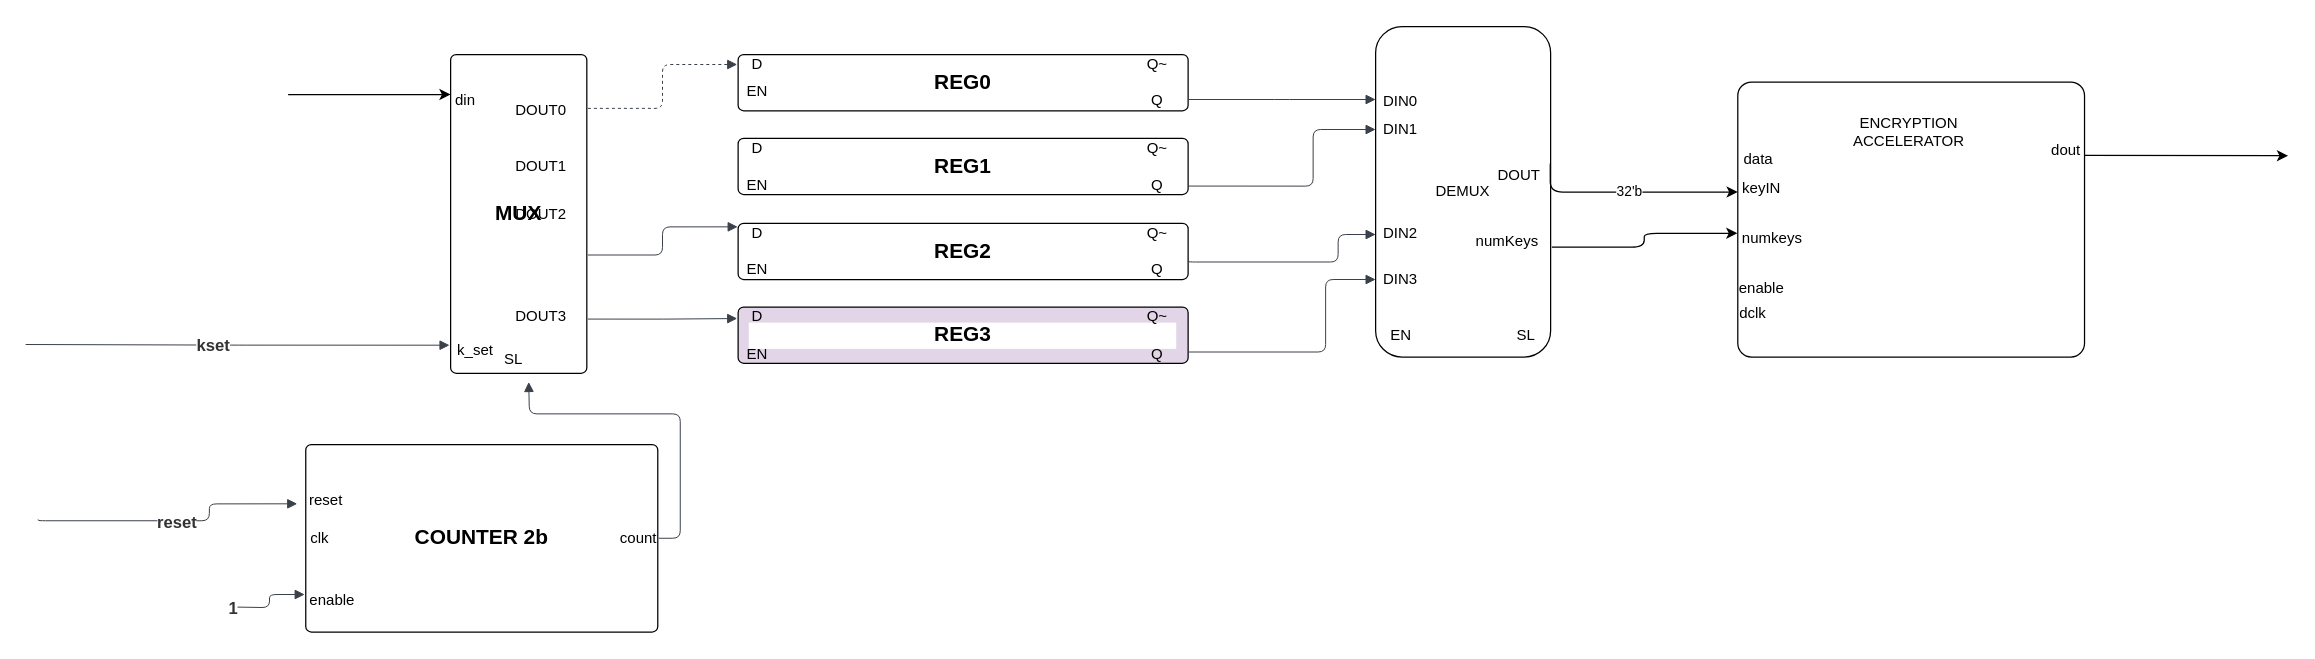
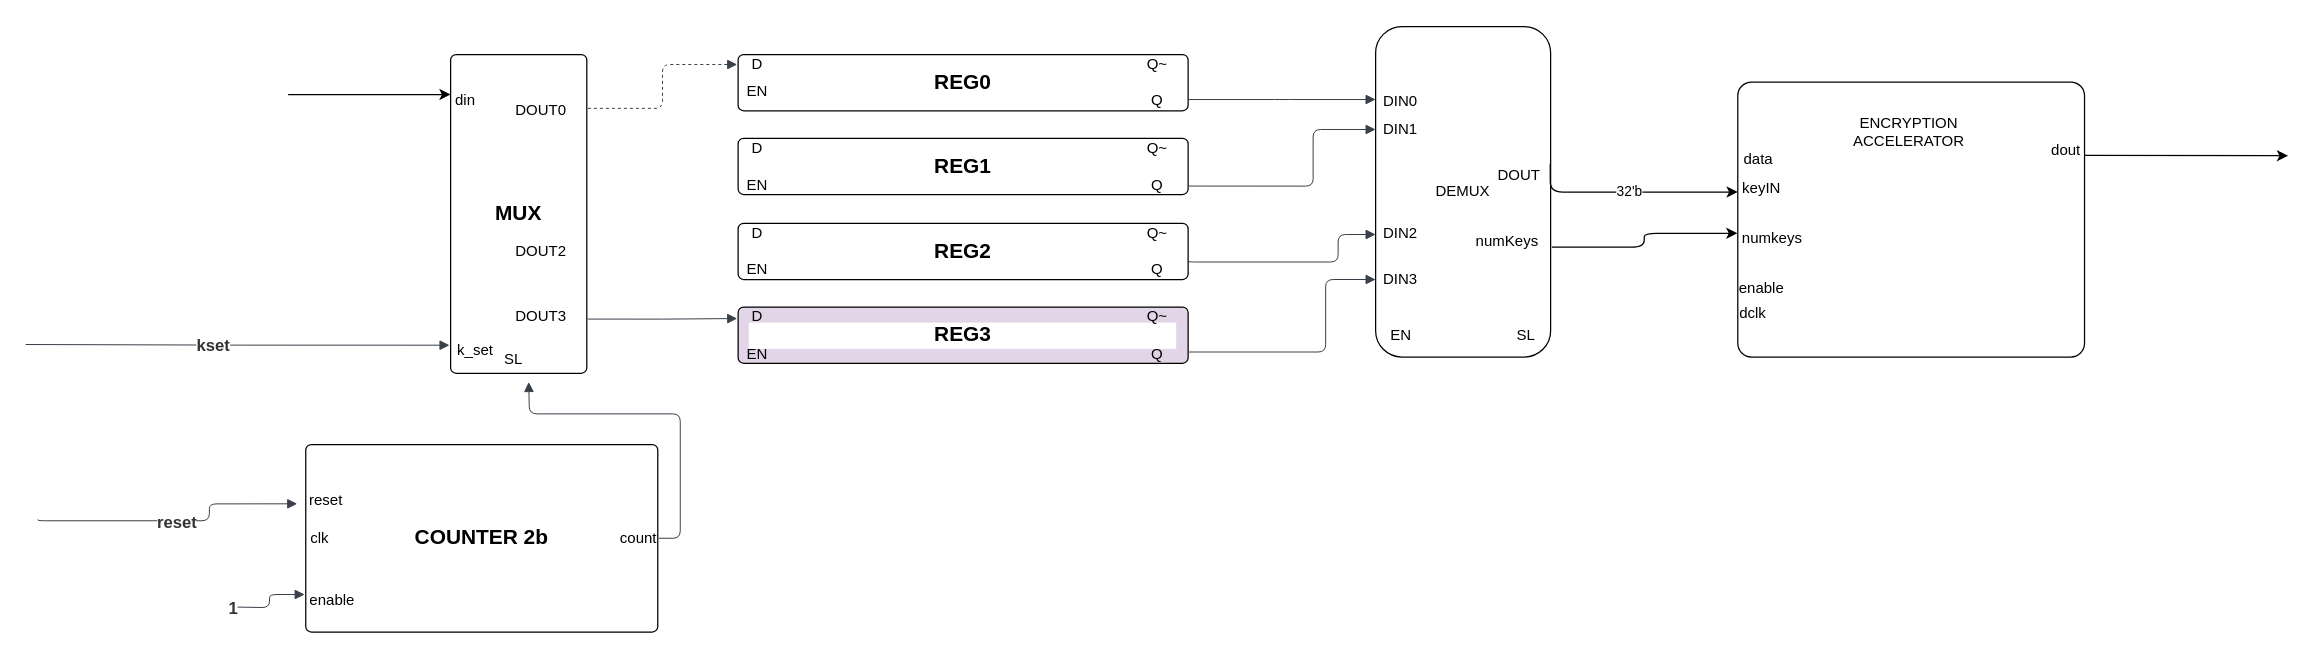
- <mxCell id="66" value="DOUT1" style="text;html=1;align=center;verticalAlign=middle;resizable=0;points=[];autosize=1;strokeColor=none;fillColor=none;" vertex="1" parent="63"><mxGeometry x="42.368" y="74.5" width="60" height="30" as="geometry" /></mxCell>
- <mxCell id="67" value="DOUT2" style="text;html=1;align=center;verticalAlign=middle;resizable=0;points=[];autosize=1;strokeColor=none;fillColor=none;" vertex="1" parent="63"><mxGeometry x="42.368" y="112.5" width="60" height="30" as="geometry" /></mxCell>
+ <mxCell id="67" value="DOUT2" style="text;html=1;align=center;verticalAlign=middle;resizable=0;points=[];autosize=1;strokeColor=none;fillColor=none;" vertex="1" parent="63"><mxGeometry x="42.368" y="142.5" width="60" height="30" as="geometry" /></mxCell>
- <mxCell id="12" value="" style="html=1;jettySize=18;whiteSpace=wrap;fontSize=13;strokeColor=#3a414a;strokeOpacity=100;strokeWidth=0.8;rounded=1;arcSize=12;edgeStyle=orthogonalEdgeStyle;startArrow=none;endArrow=block;endFill=1;exitX=1.008;exitY=0.629;exitPerimeter=0;entryX=-0.001;entryY=0.064;entryPerimeter=0;lucidId=uSLdpPiglSg_;labelBackgroundColor=default;backgroundOutline=0;" edge="1" parent="1" source="64" target="8"><mxGeometry width="100" height="100" relative="1" as="geometry"><Array as="points" /></mxGeometry></mxCell>
